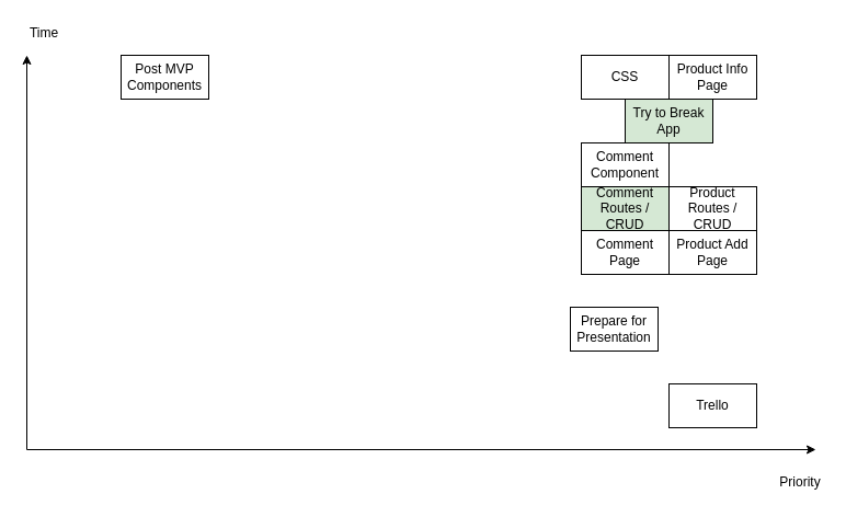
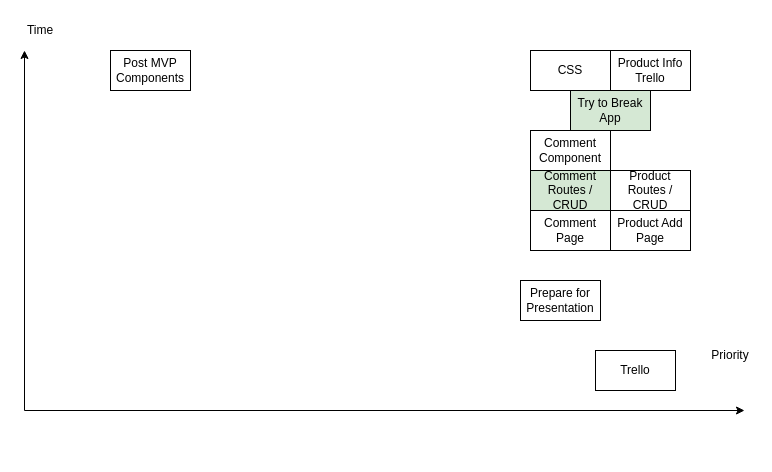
- <mxCell id="8" value="Product Info Page" style="rounded=0;whiteSpace=wrap;html=1;" vertex="1" parent="1"><mxGeometry x="610" y="50" width="80" height="40" as="geometry" /></mxCell>
+ <mxCell id="8" value="Product Info Trello" style="rounded=0;whiteSpace=wrap;html=1;" vertex="1" parent="1"><mxGeometry x="610" y="50" width="80" height="40" as="geometry" /></mxCell>
- <mxCell id="16" value="Trello" style="rounded=0;whiteSpace=wrap;html=1;" vertex="1" parent="1"><mxGeometry x="610" y="350" width="80" height="40" as="geometry" /></mxCell>
+ <mxCell id="16" value="Trello" style="rounded=0;whiteSpace=wrap;html=1;" vertex="1" parent="1"><mxGeometry x="595" y="350" width="80" height="40" as="geometry" /></mxCell>
- <mxCell id="4" value="Priority" style="text;html=1;strokeColor=none;fillColor=none;align=center;verticalAlign=middle;whiteSpace=wrap;rounded=0;" vertex="1" parent="1"><mxGeometry x="710" y="430" width="40" height="20" as="geometry" /></mxCell>
+ <mxCell id="4" value="Priority" style="text;html=1;strokeColor=none;fillColor=none;align=center;verticalAlign=middle;whiteSpace=wrap;rounded=0;" vertex="1" parent="1"><mxGeometry x="710" y="345" width="40" height="20" as="geometry" /></mxCell>
